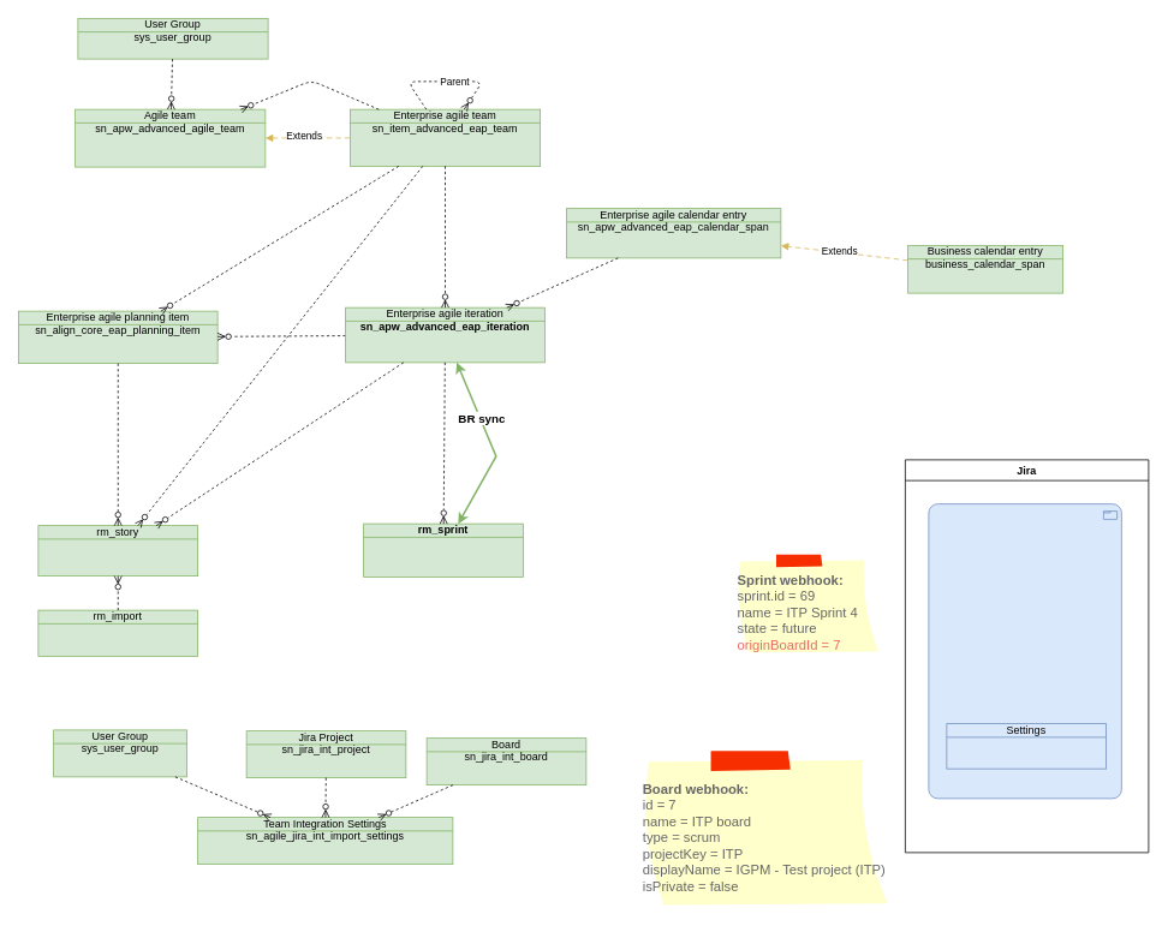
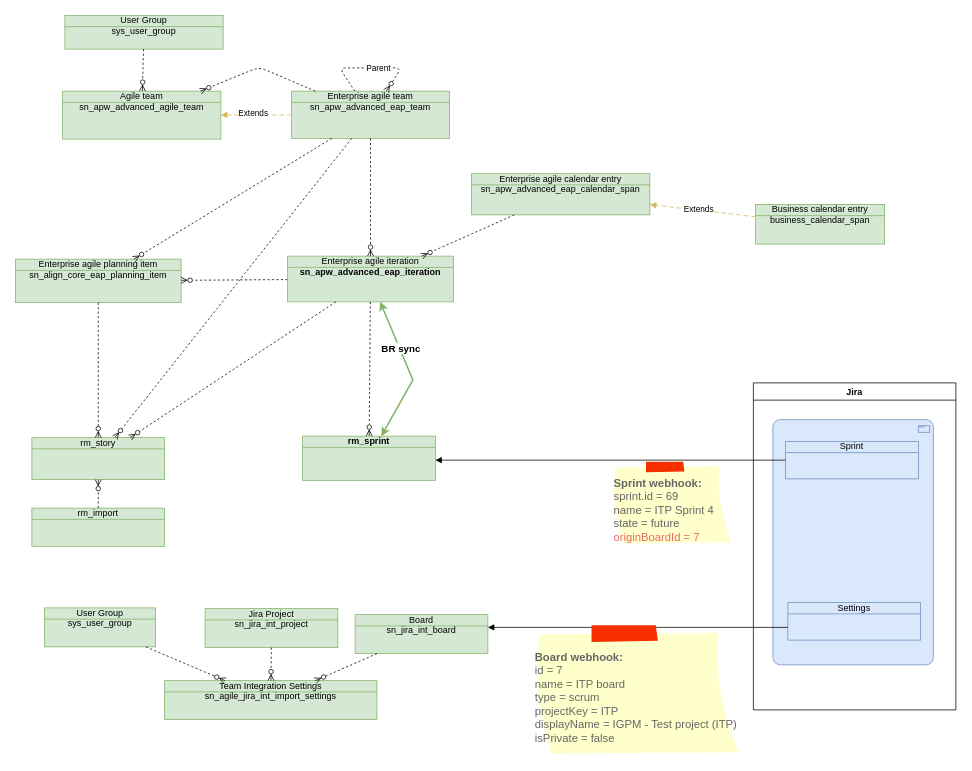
- <mxCell id="7" value="Enterprise agile team sn_item_advanced_eap_team" style="html=1;outlineConnect=0;whiteSpace=wrap;fillColor=#d5e8d4;shape=mxgraph.archimate3.businessObject;overflow=fill;strokeColor=#82b366;" vertex="1" parent="1"><mxGeometry x="388" y="121" width="211" height="63" as="geometry" /></mxCell>
+ <mxCell id="7" value="Enterprise agile team sn_apw_advanced_eap_team" style="html=1;outlineConnect=0;whiteSpace=wrap;fillColor=#d5e8d4;shape=mxgraph.archimate3.businessObject;overflow=fill;strokeColor=#82b366;" vertex="1" parent="1"><mxGeometry x="388" y="121" width="211" height="63" as="geometry" /></mxCell>
+ <mxCell id="34" value="" style="edgeStyle=elbowEdgeStyle;html=1;endArrow=block;dashed=0;elbow=vertical;endFill=1;rounded=0;" edge="1" parent="1" source="24" target="2"><mxGeometry width="160" relative="1" as="geometry"><mxPoint x="560" y="693" as="sourcePoint" /><mxPoint x="720" y="693" as="targetPoint" /></mxGeometry></mxCell>
+ <mxCell id="24" value="Sprint" style="html=1;outlineConnect=0;whiteSpace=wrap;fillColor=#dae8fc;shape=mxgraph.archimate3.businessObject;overflow=fill;strokeColor=#6c8ebf;" vertex="1" parent="21"><mxGeometry x="43" y="78" width="177" height="50" as="geometry" /></mxCell>
+ <mxCell id="36" value="" style="edgeStyle=elbowEdgeStyle;html=1;endArrow=block;dashed=0;elbow=vertical;endFill=1;rounded=0;" edge="1" parent="1" source="23" target="35"><mxGeometry width="160" relative="1" as="geometry"><mxPoint x="1227" y="606" as="sourcePoint" /><mxPoint x="760" y="606" as="targetPoint" /></mxGeometry></mxCell>
